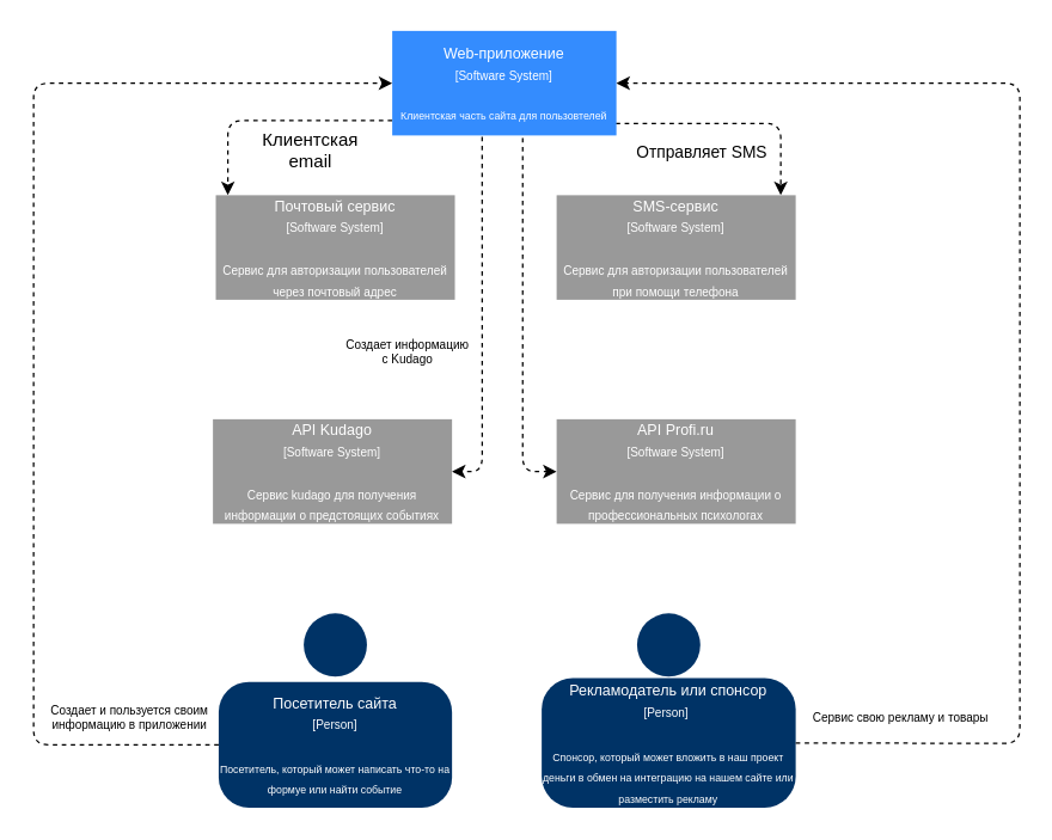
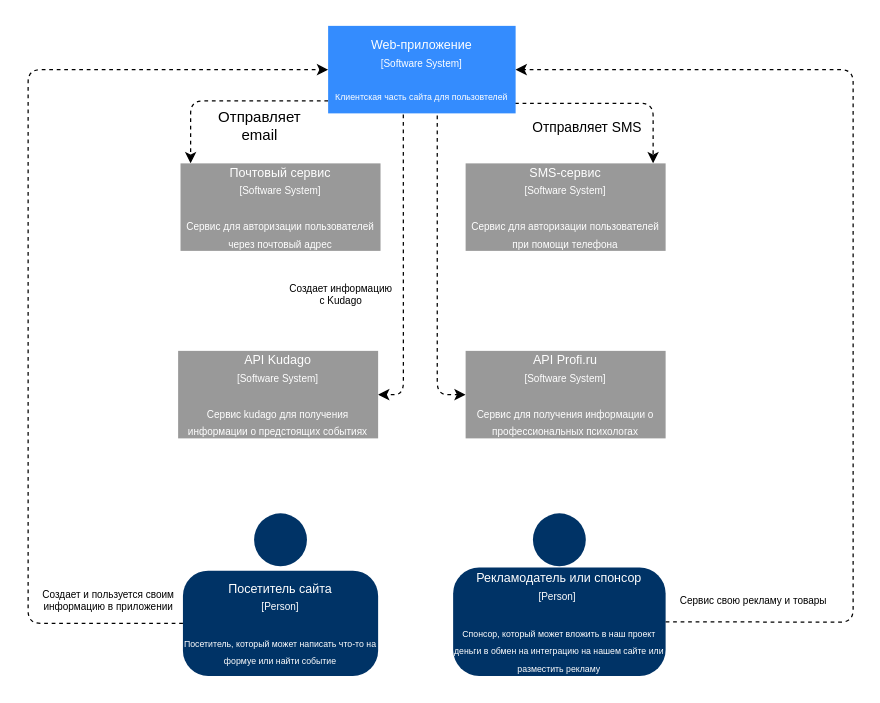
- <mxCell id="20" value="Клиентская&lt;br&gt;email" style="text;html=1;align=center;verticalAlign=middle;resizable=0;points=[];autosize=1;strokeColor=none;fillColor=none;" parent="1" vertex="1"><mxGeometry x="162" y="80" width="90" height="40" as="geometry" /></mxCell>
+ <mxCell id="20" value="Отправляет&lt;br&gt;email" style="text;html=1;align=center;verticalAlign=middle;resizable=0;points=[];autosize=1;strokeColor=none;fillColor=none;" parent="1" vertex="1"><mxGeometry x="162" y="80" width="90" height="40" as="geometry" /></mxCell>
